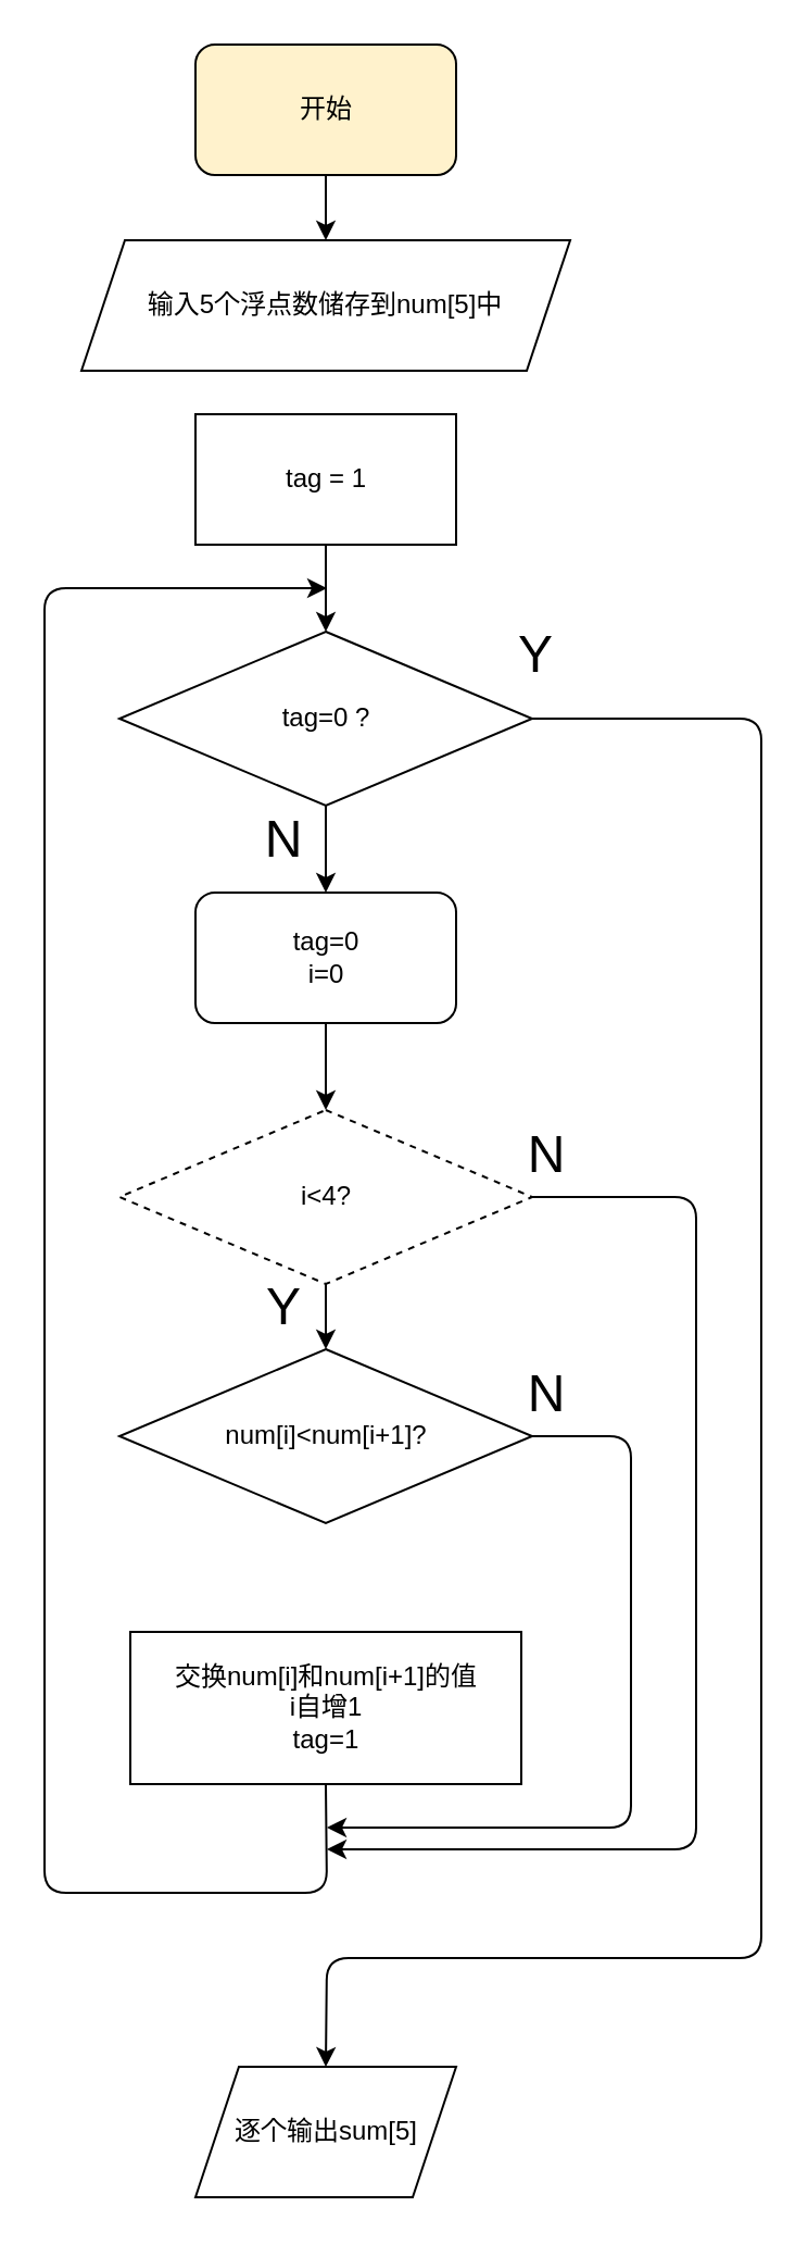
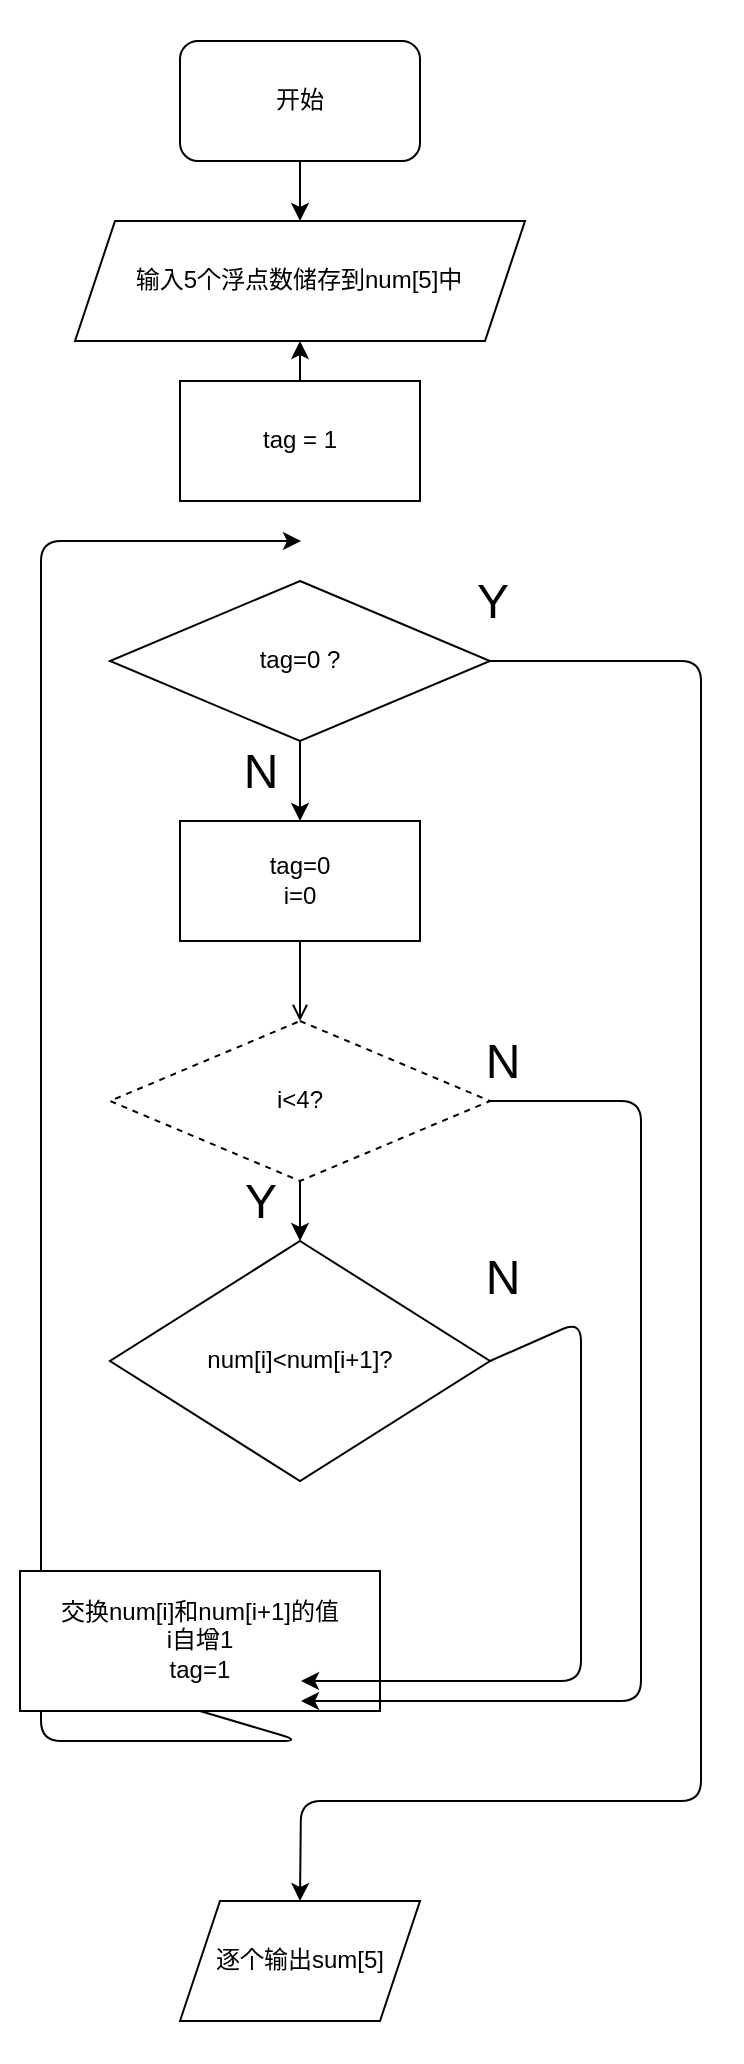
- <mxCell id="3" value="开始" style="rounded=1;whiteSpace=wrap;html=1;fillColor=#fff2cc;" parent="1" vertex="1"><mxGeometry x="89.5" y="20" width="120" height="60" as="geometry" /></mxCell>
+ <mxCell id="3" value="开始" style="rounded=1;whiteSpace=wrap;html=1;" parent="1" vertex="1"><mxGeometry x="89.5" y="20" width="120" height="60" as="geometry" /></mxCell>
- <mxCell id="6" style="edgeStyle=none;html=1;" parent="1" source="7" target="5" edge="1"><mxGeometry relative="1" as="geometry" /></mxCell>
+ <mxCell id="6" style="edgeStyle=none;html=1;" parent="1" source="7" target="4" edge="1"><mxGeometry relative="1" as="geometry" /></mxCell>
- <mxCell id="12" value="tag=0&lt;br&gt;i=0" style="whiteSpace=wrap;html=1;fontSize=12;rounded=1;" parent="1" vertex="1"><mxGeometry x="89.5" y="410" width="120" height="60" as="geometry" /></mxCell>
+ <mxCell id="12" value="tag=0&lt;br&gt;i=0" style="rounded=0;whiteSpace=wrap;html=1;fontSize=12;" parent="1" vertex="1"><mxGeometry x="89.5" y="410" width="120" height="60" as="geometry" /></mxCell>
- <mxCell id="11" style="edgeStyle=none;html=1;fontSize=12;" parent="1" source="12" target="8" edge="1"><mxGeometry relative="1" as="geometry" /></mxCell>
+ <mxCell id="11" style="edgeStyle=none;html=1;fontSize=12;endArrow=open;" parent="1" source="12" target="8" edge="1"><mxGeometry relative="1" as="geometry" /></mxCell>
- <mxCell id="13" value="num[i]&amp;lt;num[i+1]?" style="rhombus;whiteSpace=wrap;html=1;fontSize=12;" parent="1" vertex="1"><mxGeometry x="54.5" y="620" width="190" height="80" as="geometry" /></mxCell>
+ <mxCell id="13" value="num[i]&amp;lt;num[i+1]?" style="rhombus;whiteSpace=wrap;html=1;fontSize=12;" parent="1" vertex="1"><mxGeometry x="54.5" y="620" width="190" height="120" as="geometry" /></mxCell>
- <mxCell id="15" value="交换num[i]和num[i+1]的值&lt;br&gt;i自增1&lt;br&gt;tag=1" style="rounded=0;whiteSpace=wrap;html=1;fontSize=12;" parent="1" vertex="1"><mxGeometry x="59.5" y="750" width="180" height="70" as="geometry" /></mxCell>
+ <mxCell id="15" value="交换num[i]和num[i+1]的值&lt;br&gt;i自增1&lt;br&gt;tag=1" style="rounded=0;whiteSpace=wrap;html=1;fontSize=12;" parent="1" vertex="1"><mxGeometry x="9.5" y="785" width="180" height="70" as="geometry" /></mxCell>
